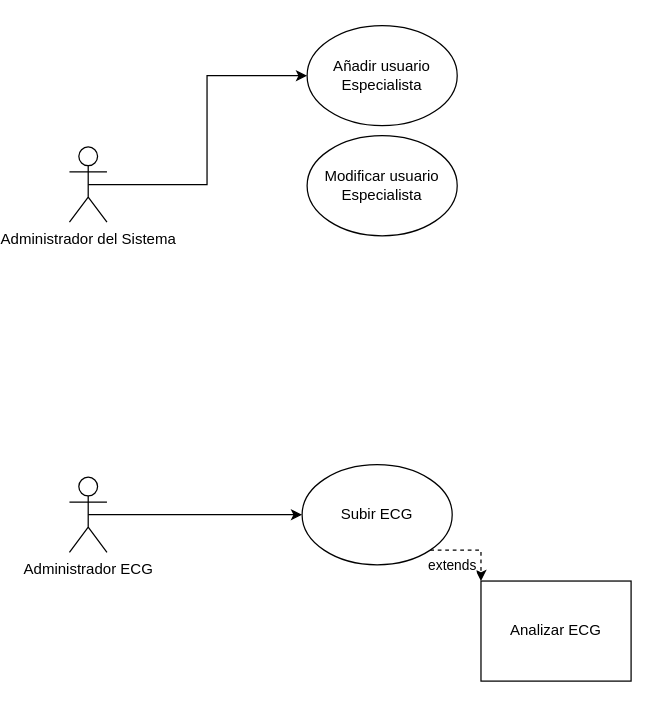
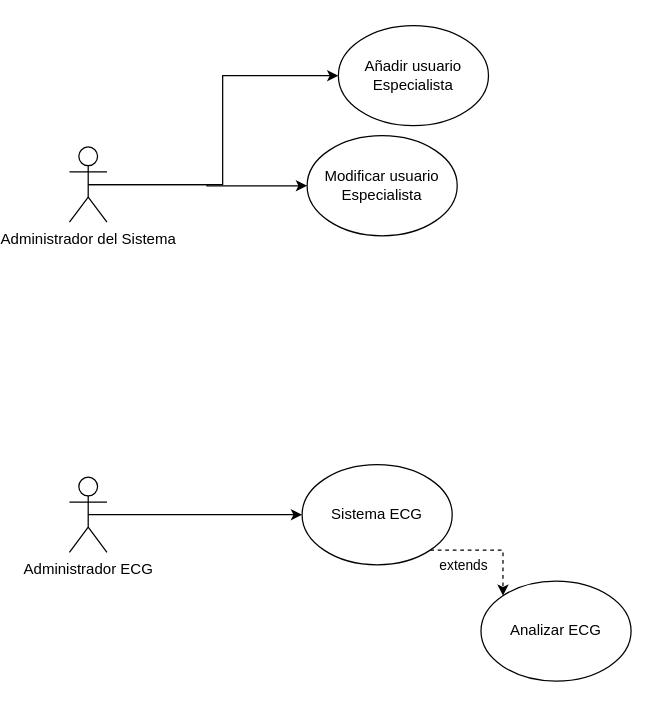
- <mxCell id="5" value="Añadir usuario Especialista" style="ellipse;whiteSpace=wrap;html=1;" vertex="1" parent="1"><mxGeometry x="210" y="20" width="120" height="80" as="geometry" /></mxCell>
+ <mxCell id="5" value="Añadir usuario Especialista" style="ellipse;whiteSpace=wrap;html=1;" vertex="1" parent="1"><mxGeometry x="235" y="20" width="120" height="80" as="geometry" /></mxCell>
+ <mxCell id="3" style="edgeStyle=orthogonalEdgeStyle;rounded=0;orthogonalLoop=1;jettySize=auto;html=1;exitX=0.5;exitY=0.5;exitDx=0;exitDy=0;exitPerimeter=0;entryX=0;entryY=0.5;entryDx=0;entryDy=0;" edge="1" parent="1" source="4" target="6"><mxGeometry relative="1" as="geometry" /></mxCell>
- <mxCell id="10" value="Subir ECG" style="ellipse;whiteSpace=wrap;html=1;" vertex="1" parent="1"><mxGeometry x="206" y="371" width="120" height="80" as="geometry" /></mxCell>
+ <mxCell id="10" value="Sistema ECG" style="ellipse;whiteSpace=wrap;html=1;" vertex="1" parent="1"><mxGeometry x="206" y="371" width="120" height="80" as="geometry" /></mxCell>
- <mxCell id="11" value="Analizar ECG" style="whiteSpace=wrap;html=1;rounded=0;" vertex="1" parent="1"><mxGeometry x="349" y="464" width="120" height="80" as="geometry" /></mxCell>
+ <mxCell id="11" value="Analizar ECG" style="ellipse;whiteSpace=wrap;html=1;" vertex="1" parent="1"><mxGeometry x="349" y="464" width="120" height="80" as="geometry" /></mxCell>
